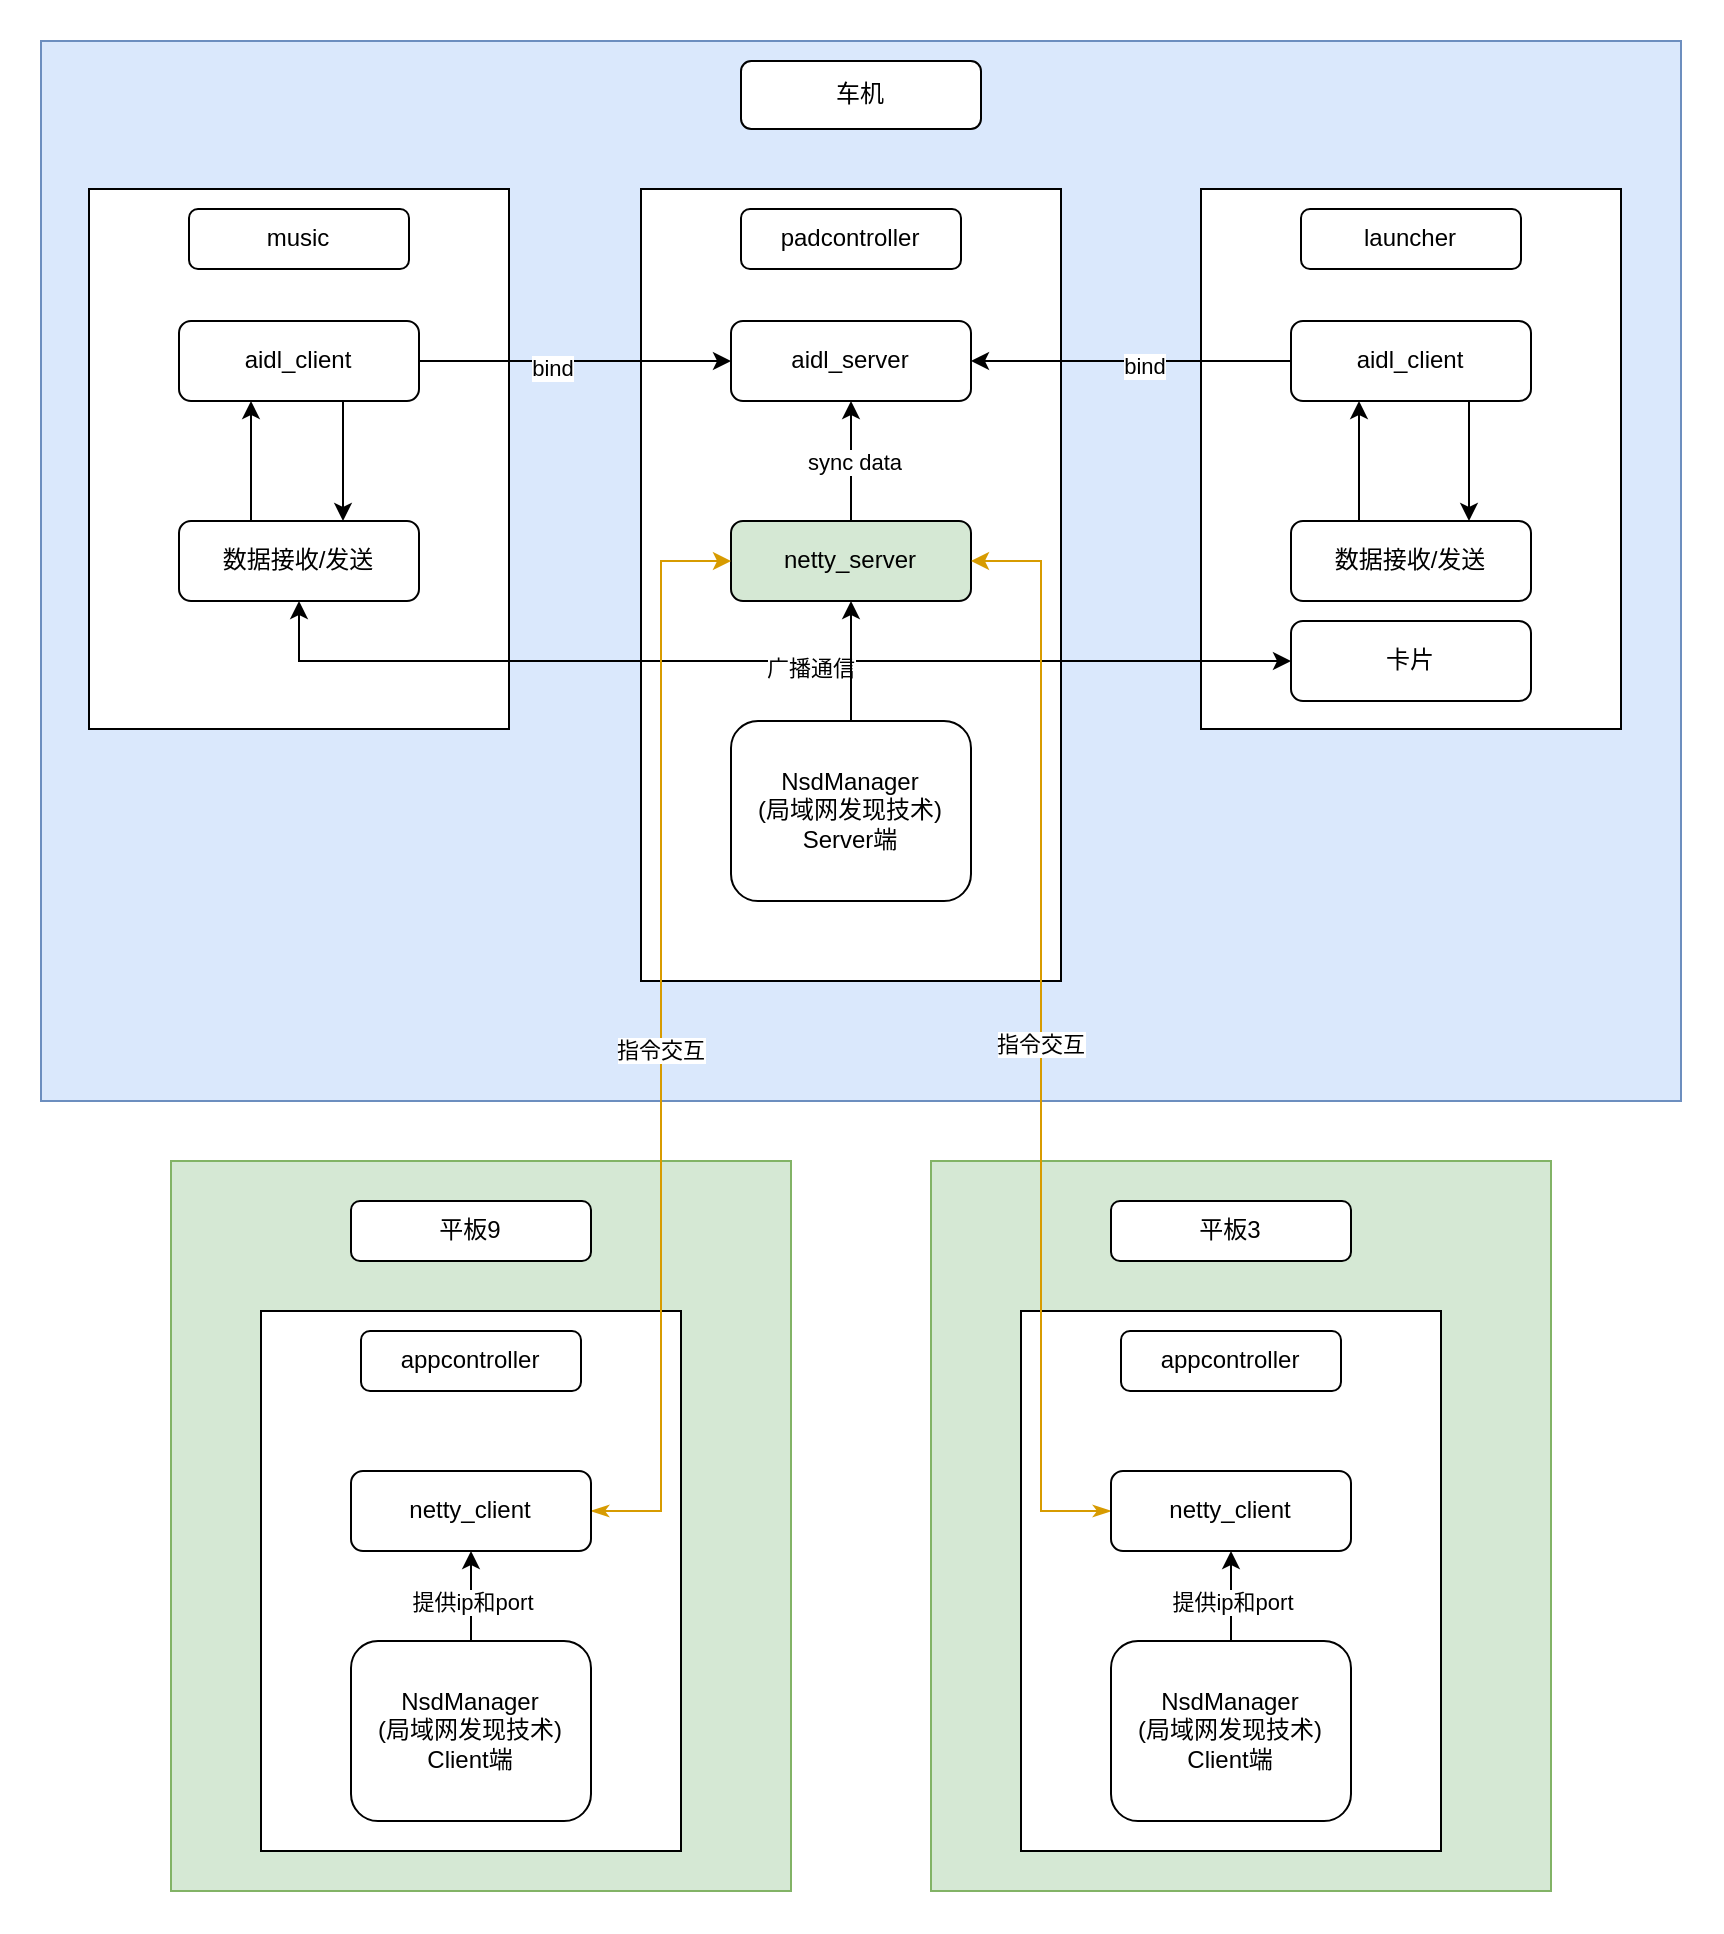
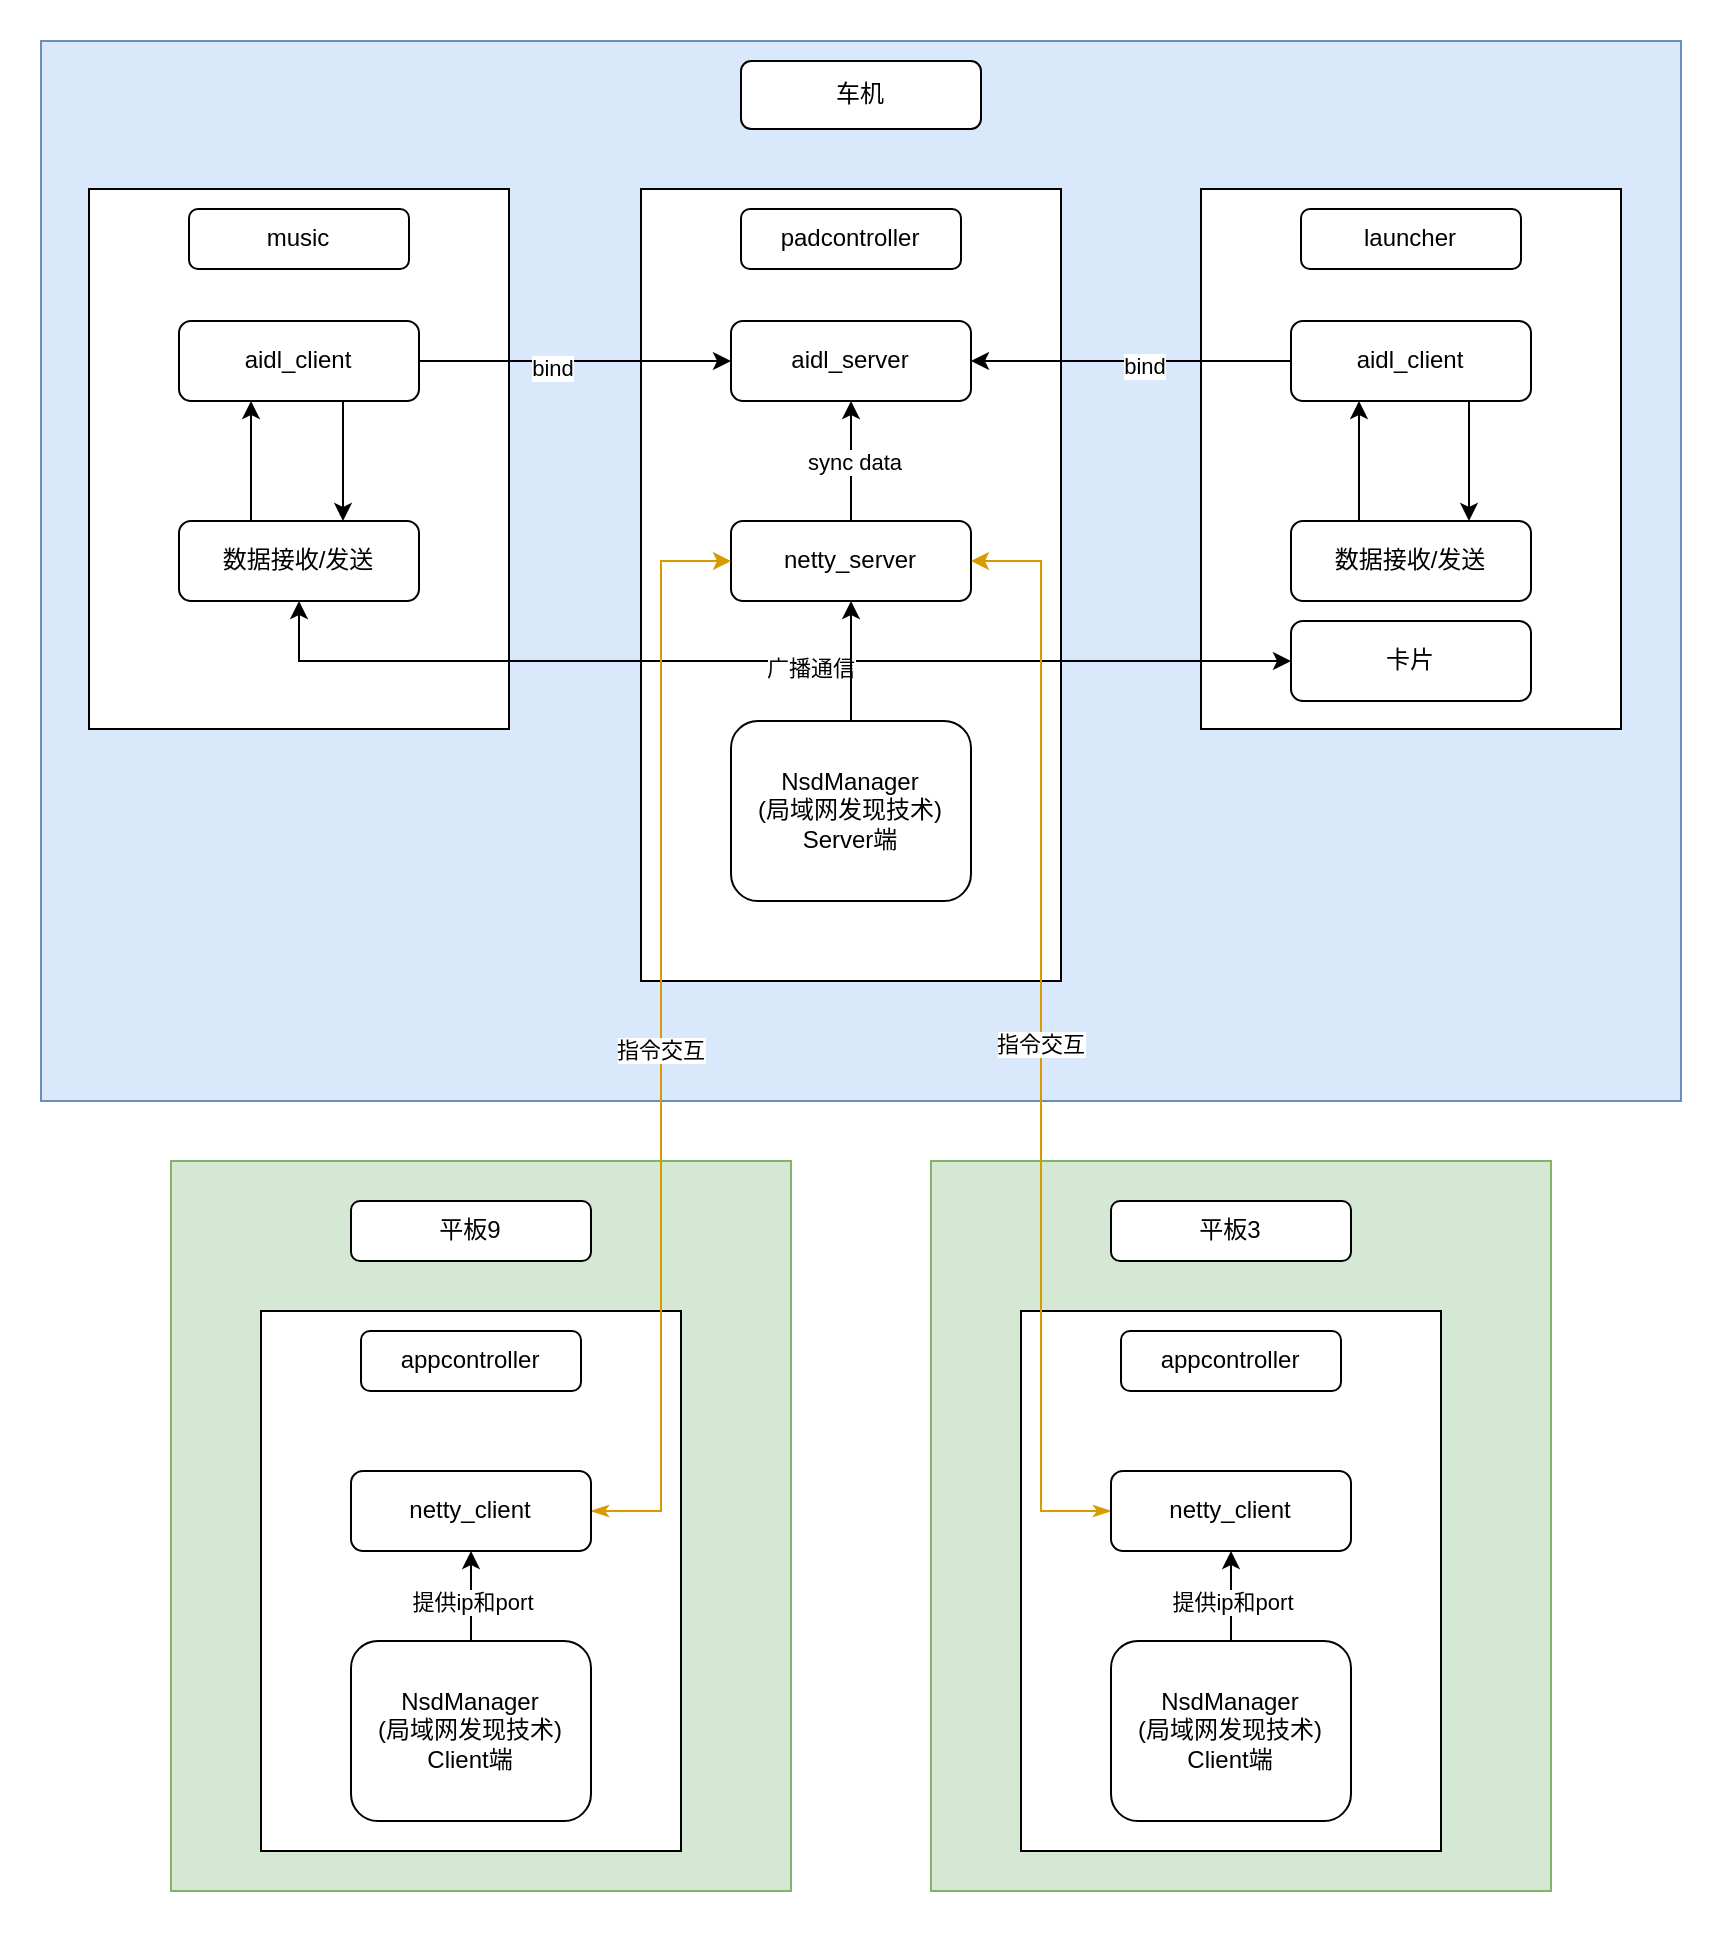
- <mxCell id="29" value="netty_server" style="rounded=1;whiteSpace=wrap;html=1;fillColor=#d5e8d4;" vertex="1" parent="1"><mxGeometry x="365" y="260" width="120" height="40" as="geometry" /></mxCell>
+ <mxCell id="29" value="netty_server" style="rounded=1;whiteSpace=wrap;html=1;" vertex="1" parent="1"><mxGeometry x="365" y="260" width="120" height="40" as="geometry" /></mxCell>
